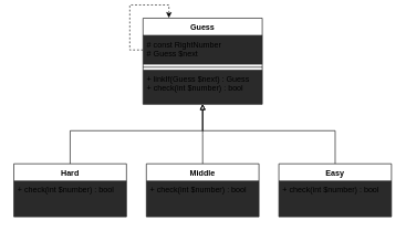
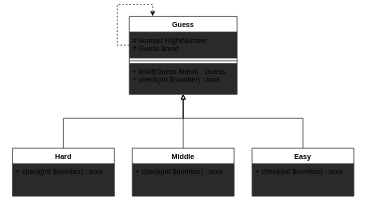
- <mxCell id="4" value="# const RightNumber&#10;# Guess $next" style="text;strokeColor=none;align=left;verticalAlign=top;spacingLeft=4;spacingRight=4;overflow=hidden;rotatable=0;points=[[0,0.5],[1,0.5]];portConstraint=eastwest;fillColor=#2a2a2a;" parent="2" vertex="1"><mxGeometry y="26" width="180" height="44" as="geometry" /></mxCell>
+ <mxCell id="4" value="# number RightNumber&#10;# Guess $next" style="text;strokeColor=none;align=left;verticalAlign=top;spacingLeft=4;spacingRight=4;overflow=hidden;rotatable=0;points=[[0,0.5],[1,0.5]];portConstraint=eastwest;fillColor=#2a2a2a;" parent="2" vertex="1"><mxGeometry y="26" width="180" height="44" as="geometry" /></mxCell>
